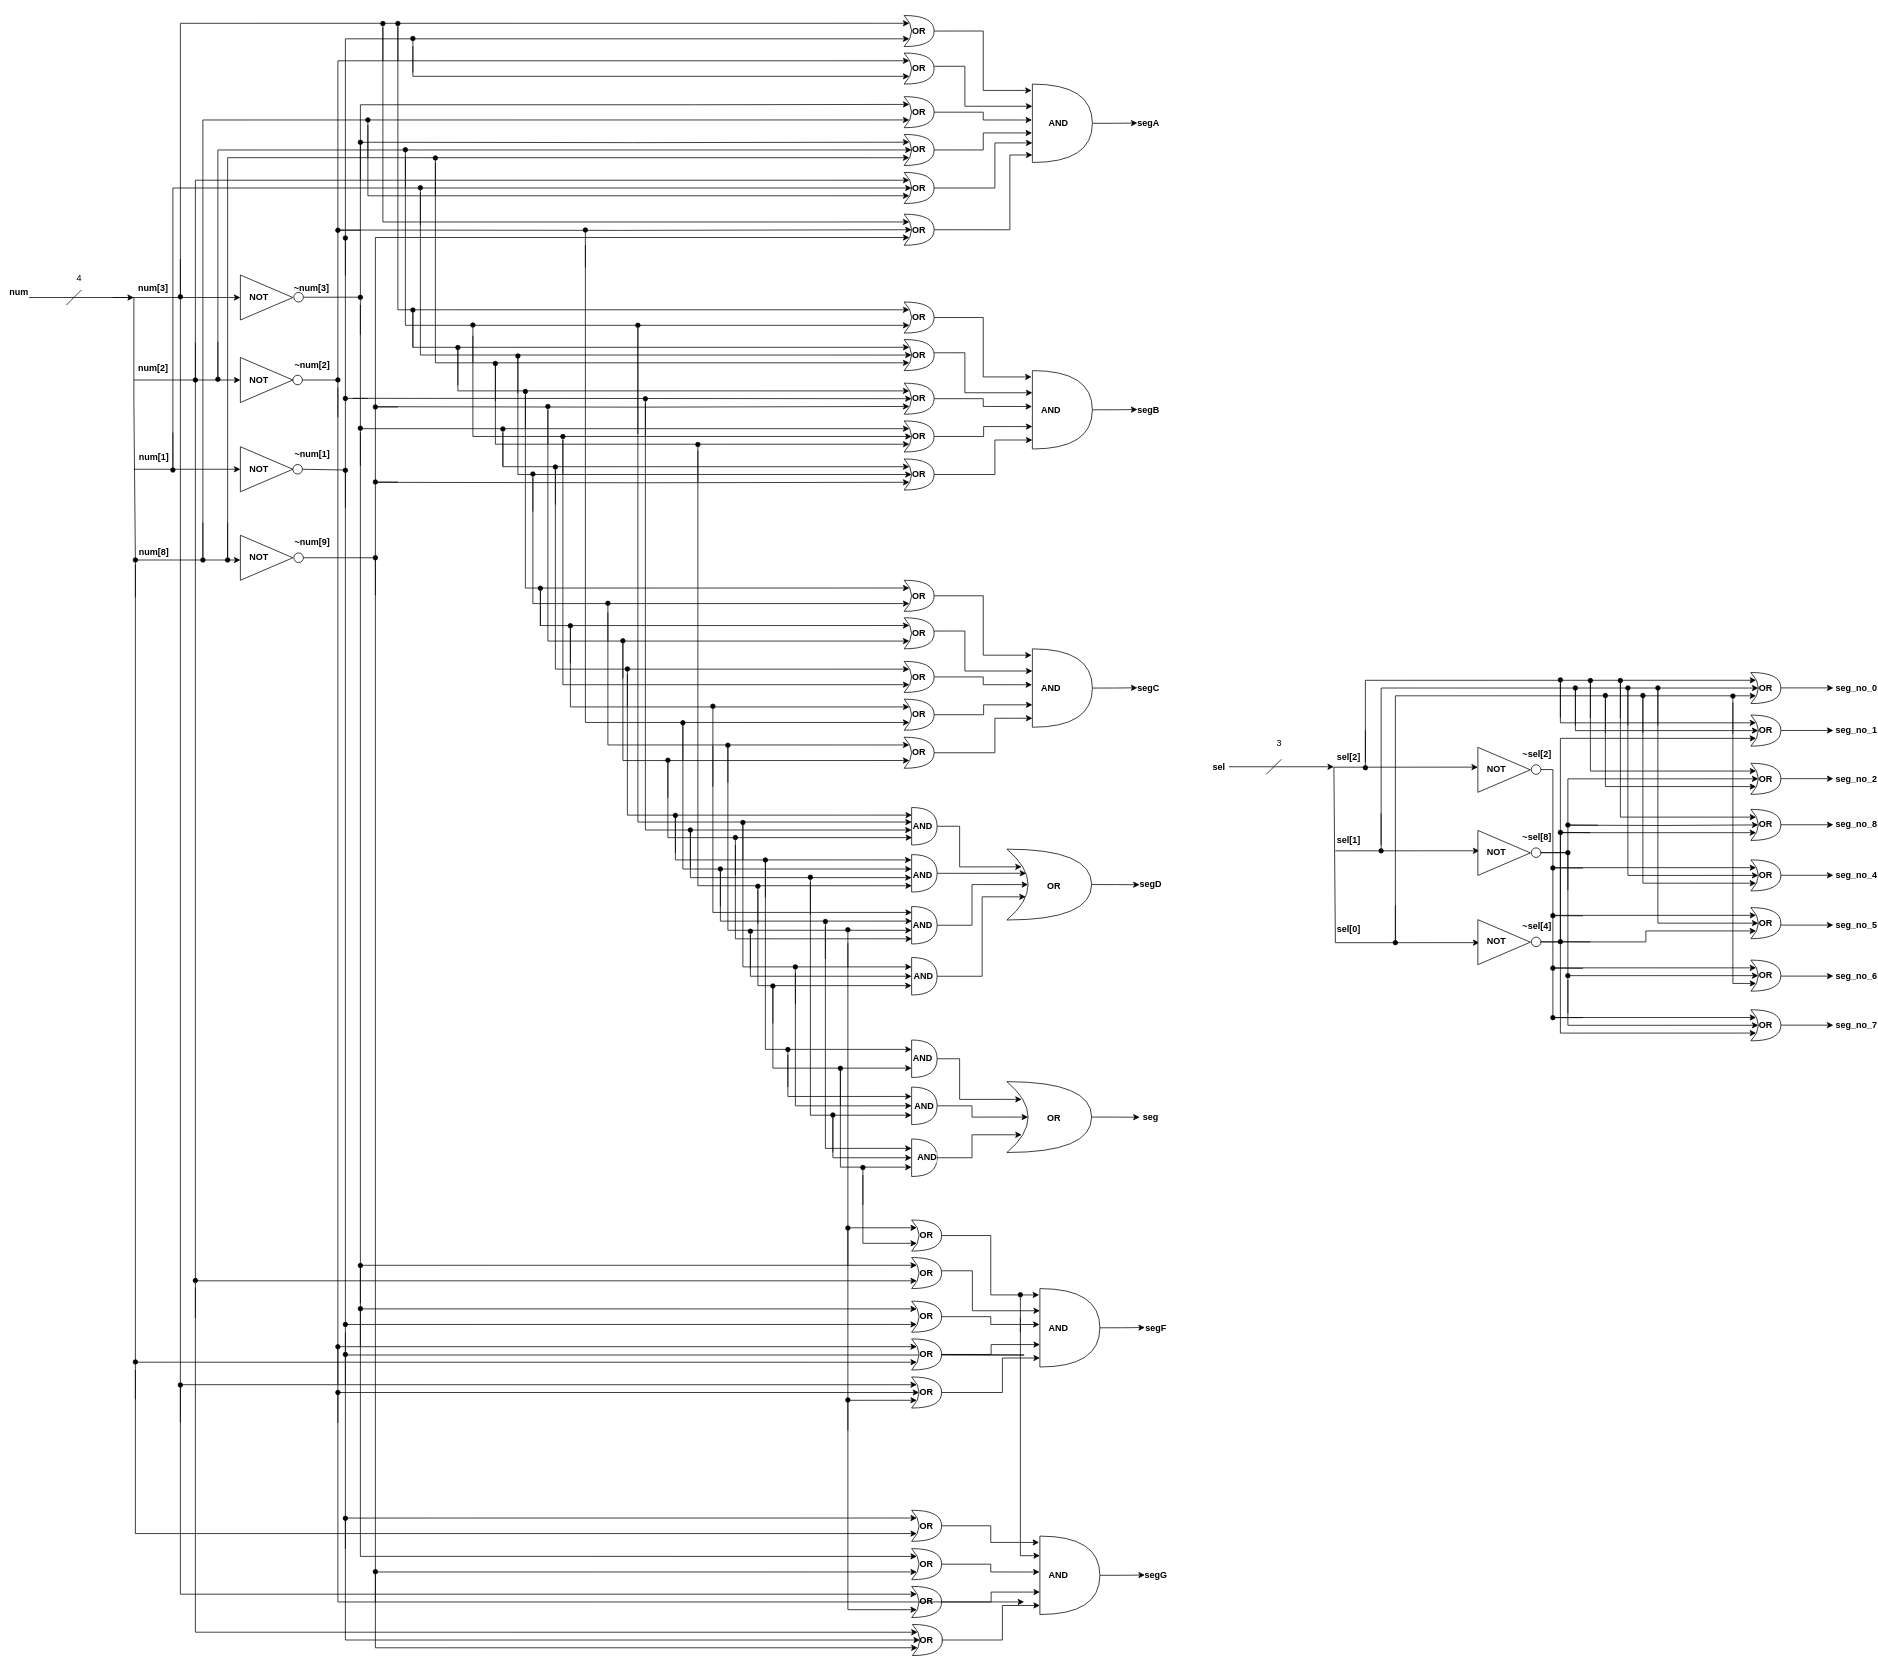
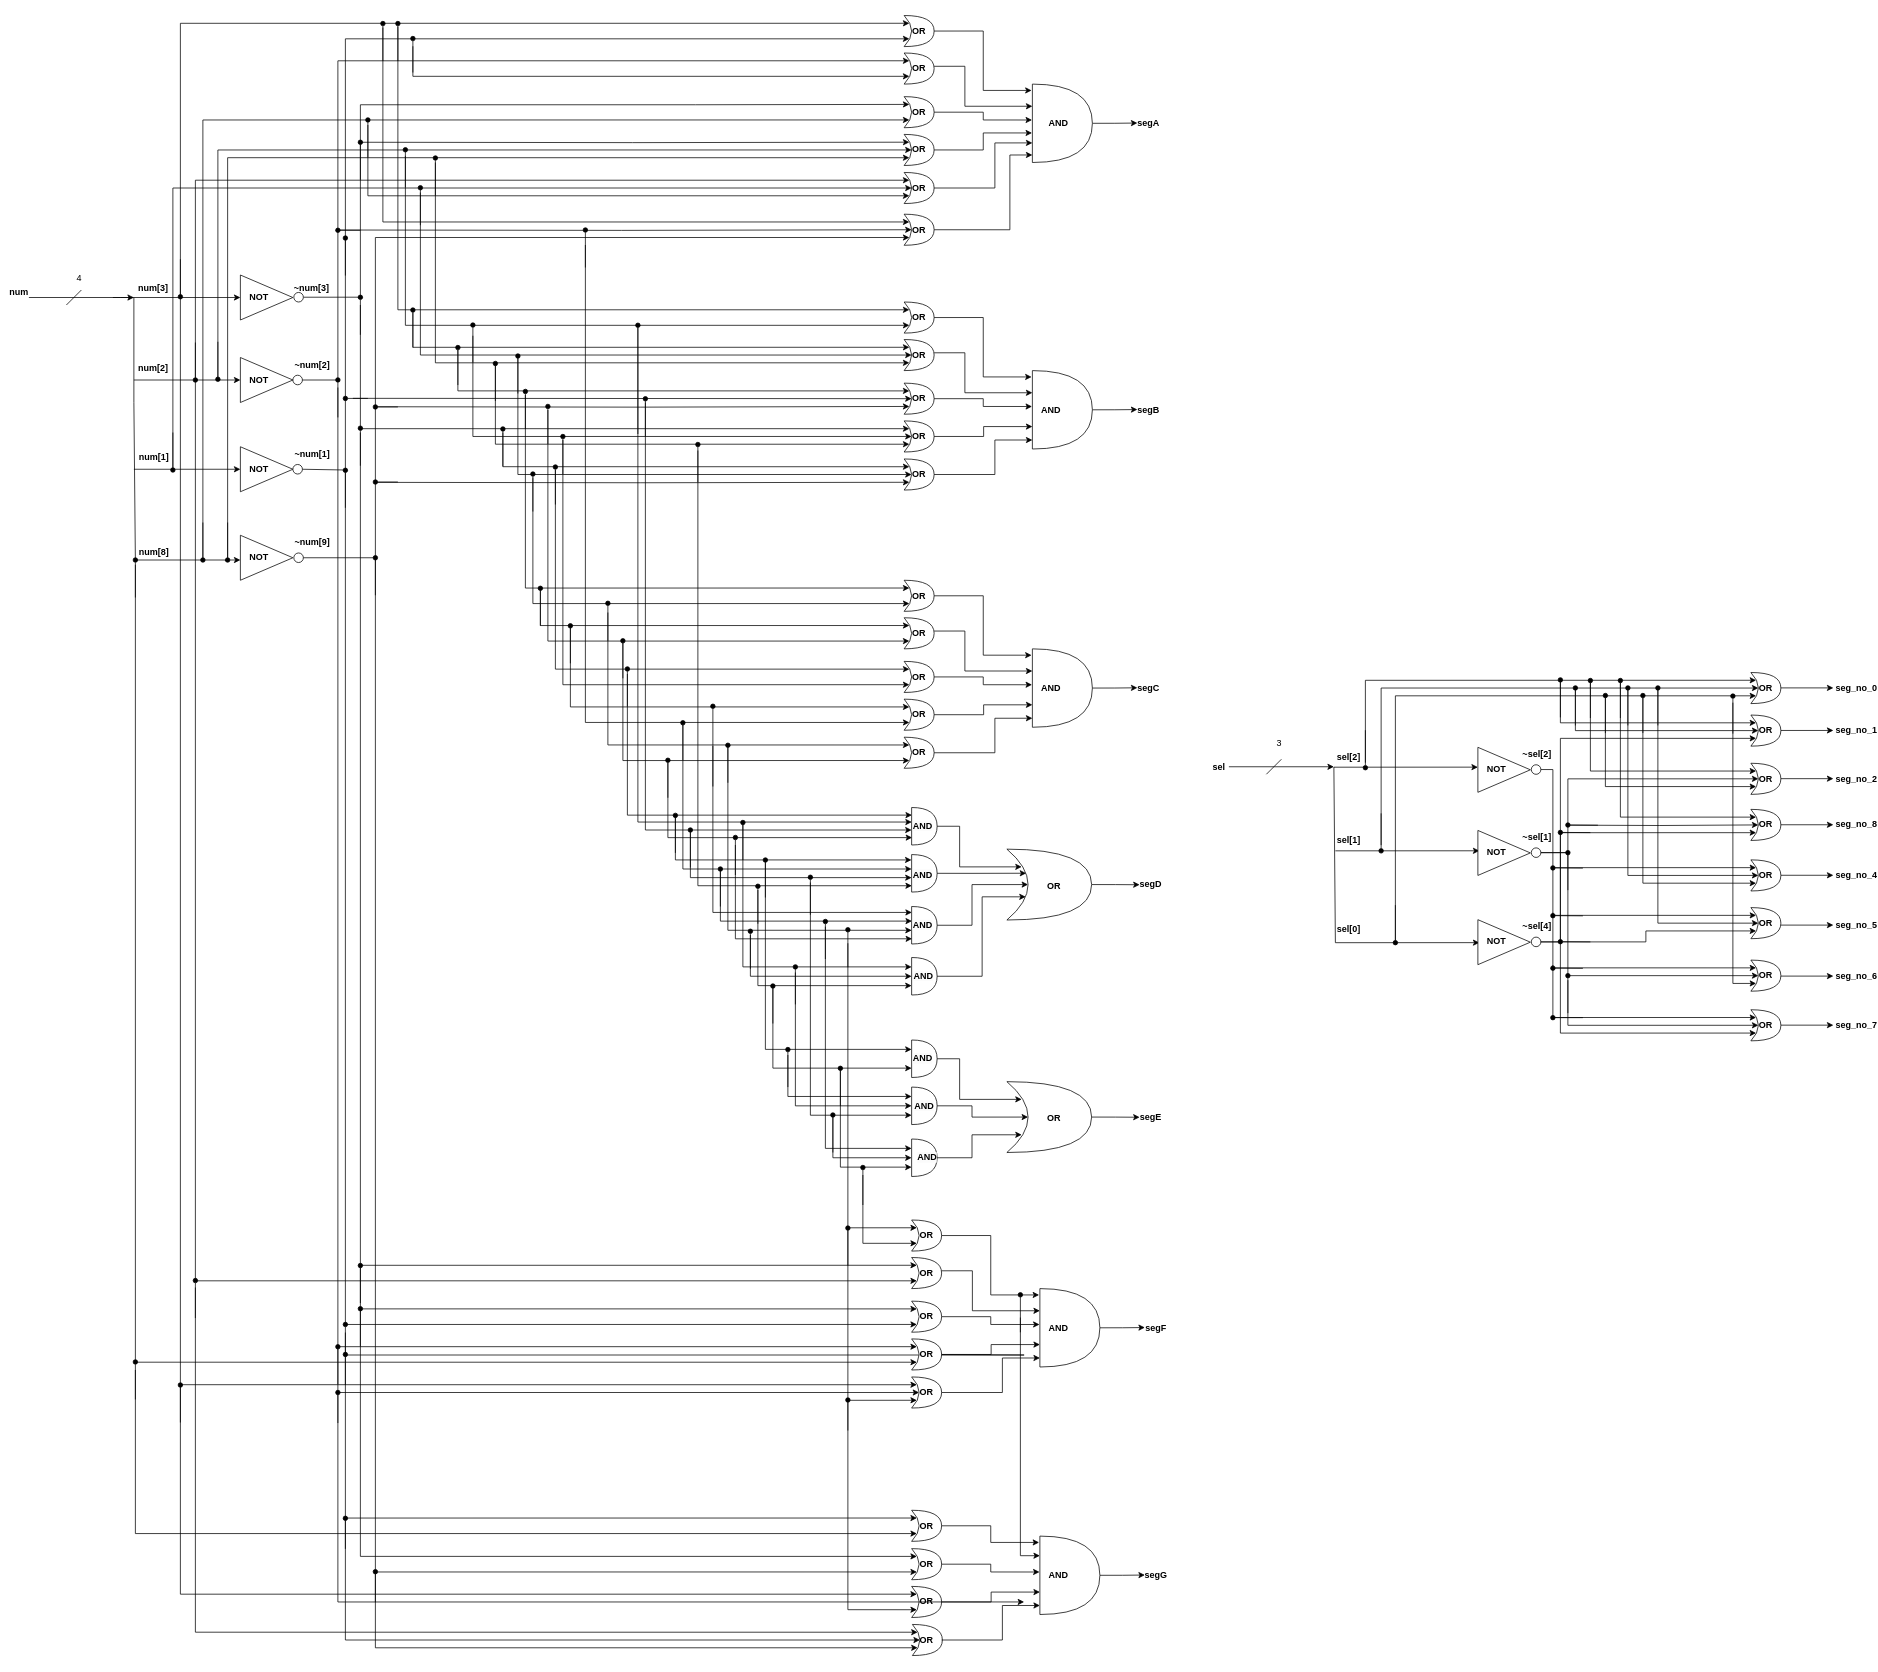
- <mxCell id="337" value="~sel[8]" style="text;strokeColor=none;align=center;fillColor=none;html=1;verticalAlign=middle;whiteSpace=wrap;rounded=0;fontStyle=1" parent="1" vertex="1"><mxGeometry x="2044" y="1106.2" width="10" height="20" as="geometry" /></mxCell>
+ <mxCell id="337" value="~sel[1]" style="text;strokeColor=none;align=center;fillColor=none;html=1;verticalAlign=middle;whiteSpace=wrap;rounded=0;fontStyle=1" parent="1" vertex="1"><mxGeometry x="2044" y="1106.2" width="10" height="20" as="geometry" /></mxCell>
- <mxCell id="220" value="seg" style="text;strokeColor=none;align=center;fillColor=none;html=1;verticalAlign=middle;whiteSpace=wrap;rounded=0;fontStyle=1" parent="1" vertex="1"><mxGeometry x="1529" y="1478.77" width="10" height="20" as="geometry" /></mxCell>
+ <mxCell id="220" value="segE" style="text;strokeColor=none;align=center;fillColor=none;html=1;verticalAlign=middle;whiteSpace=wrap;rounded=0;fontStyle=1" parent="1" vertex="1"><mxGeometry x="1529" y="1478.77" width="10" height="20" as="geometry" /></mxCell>
